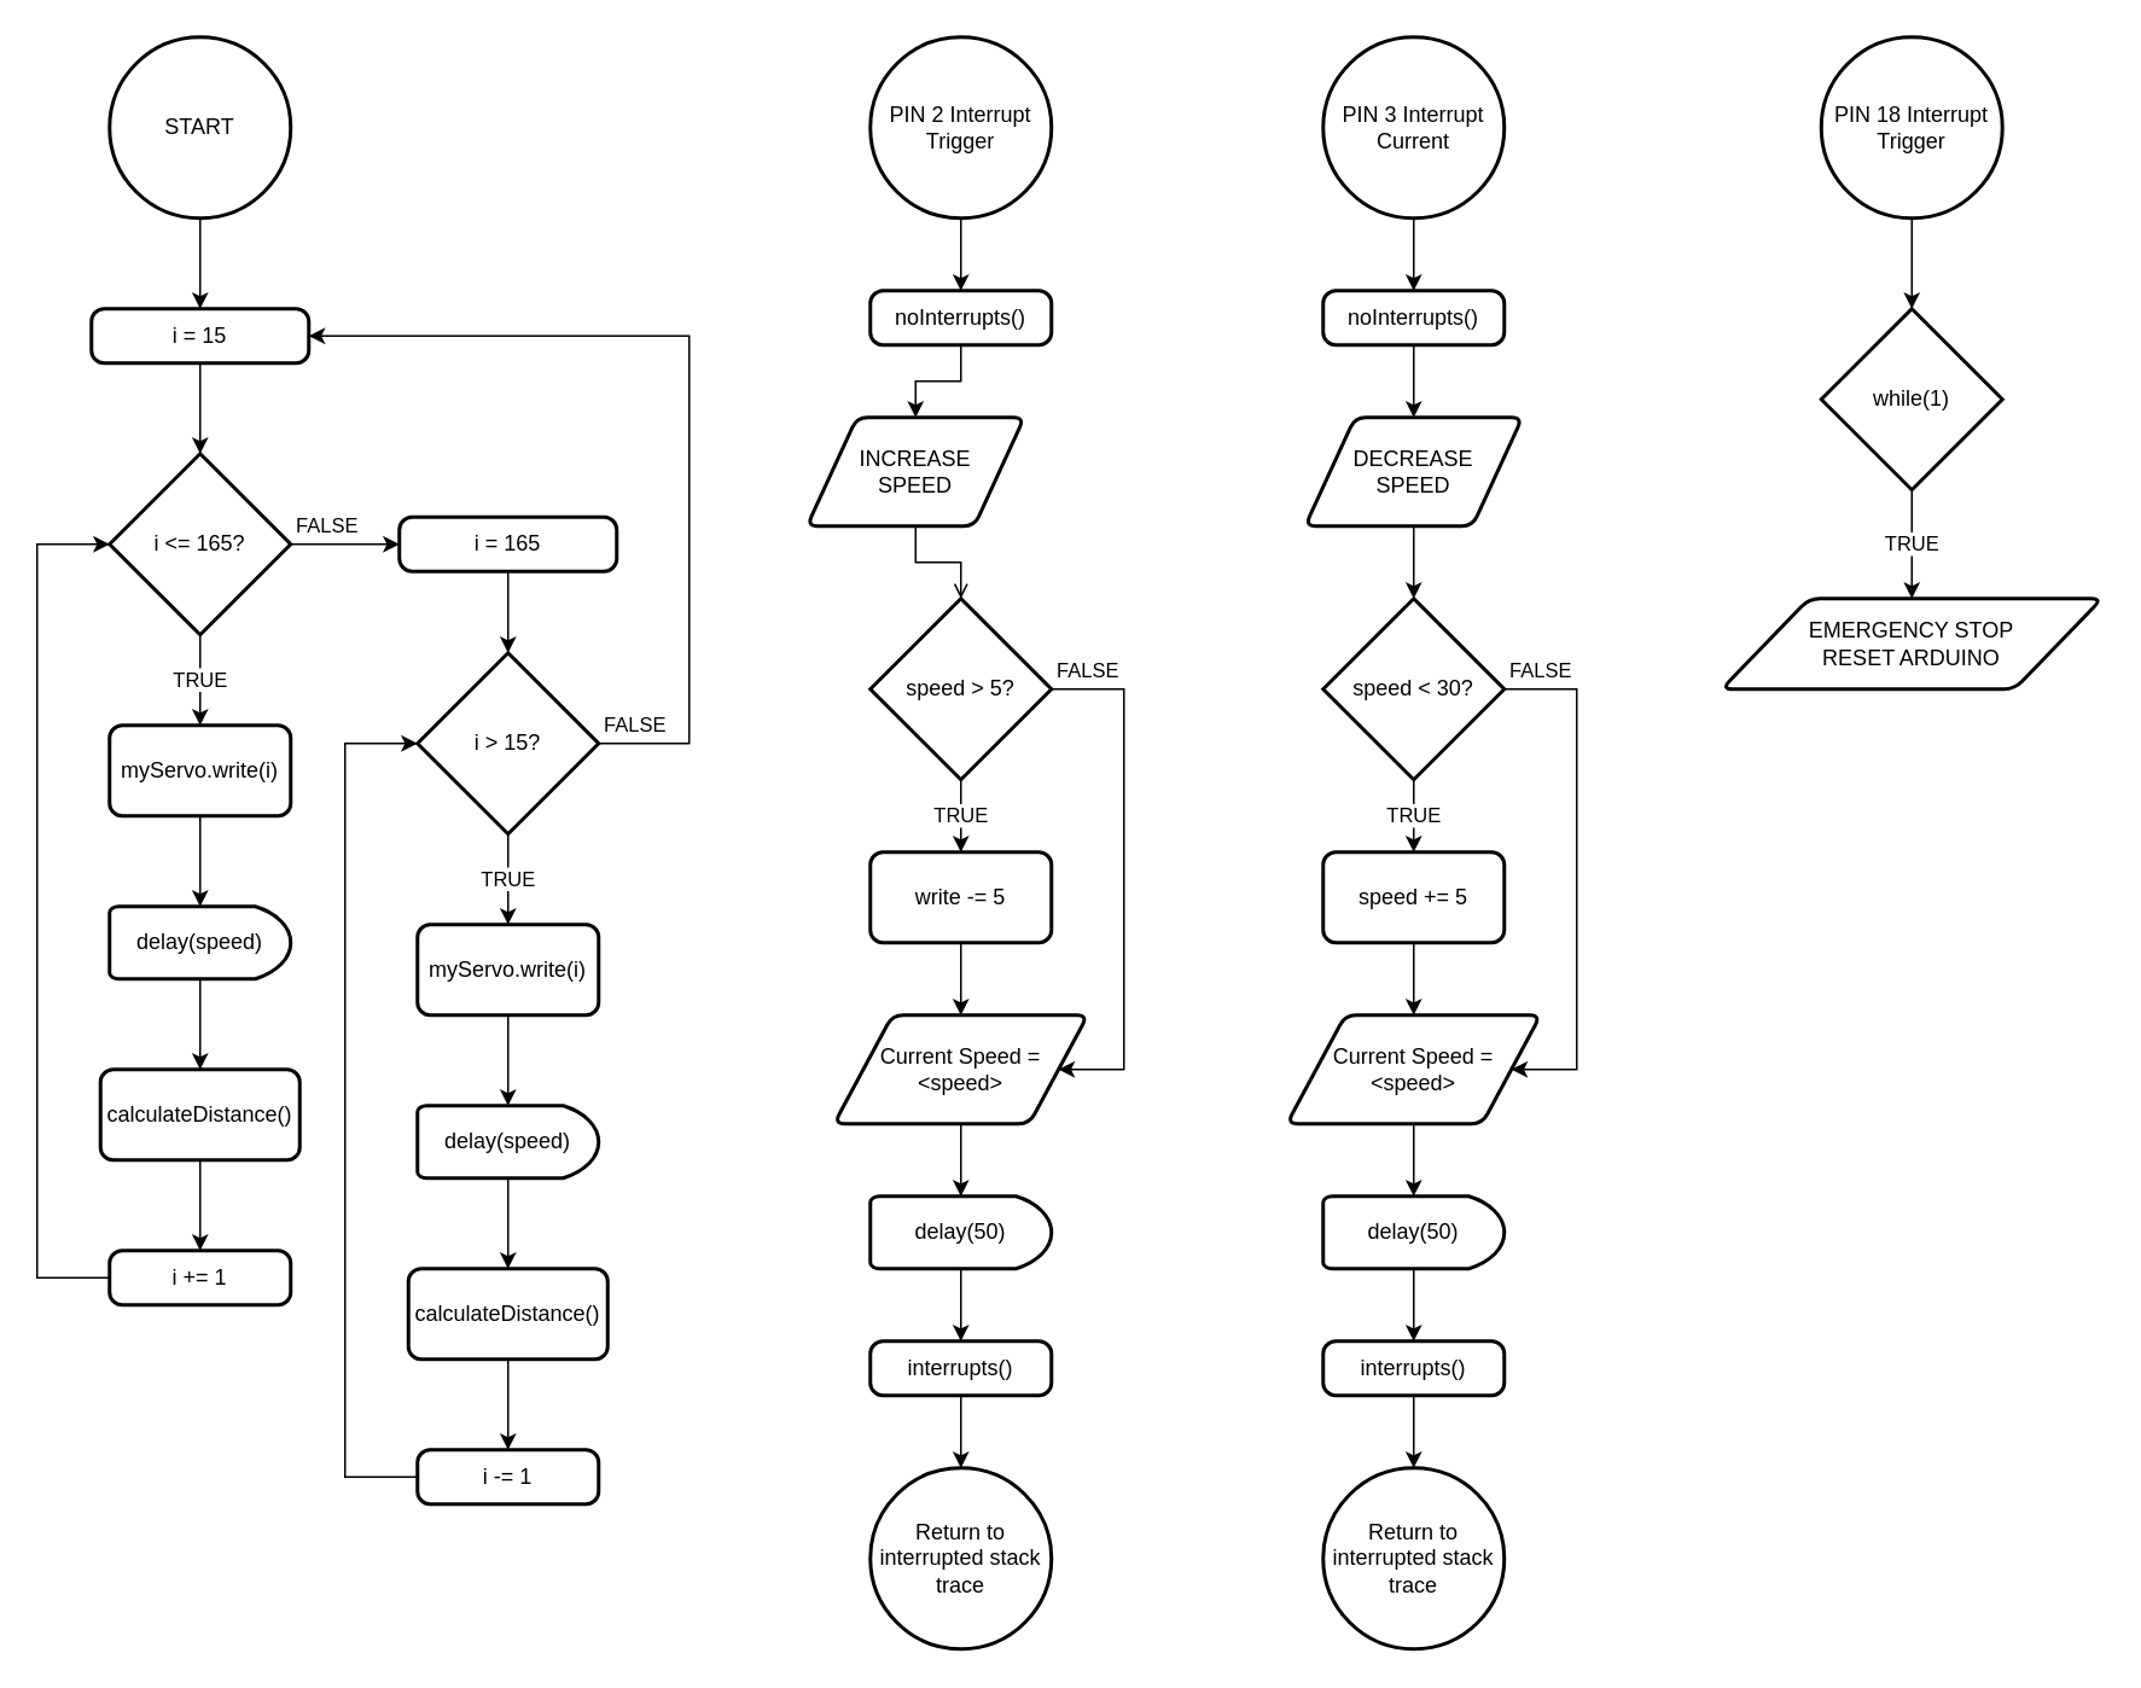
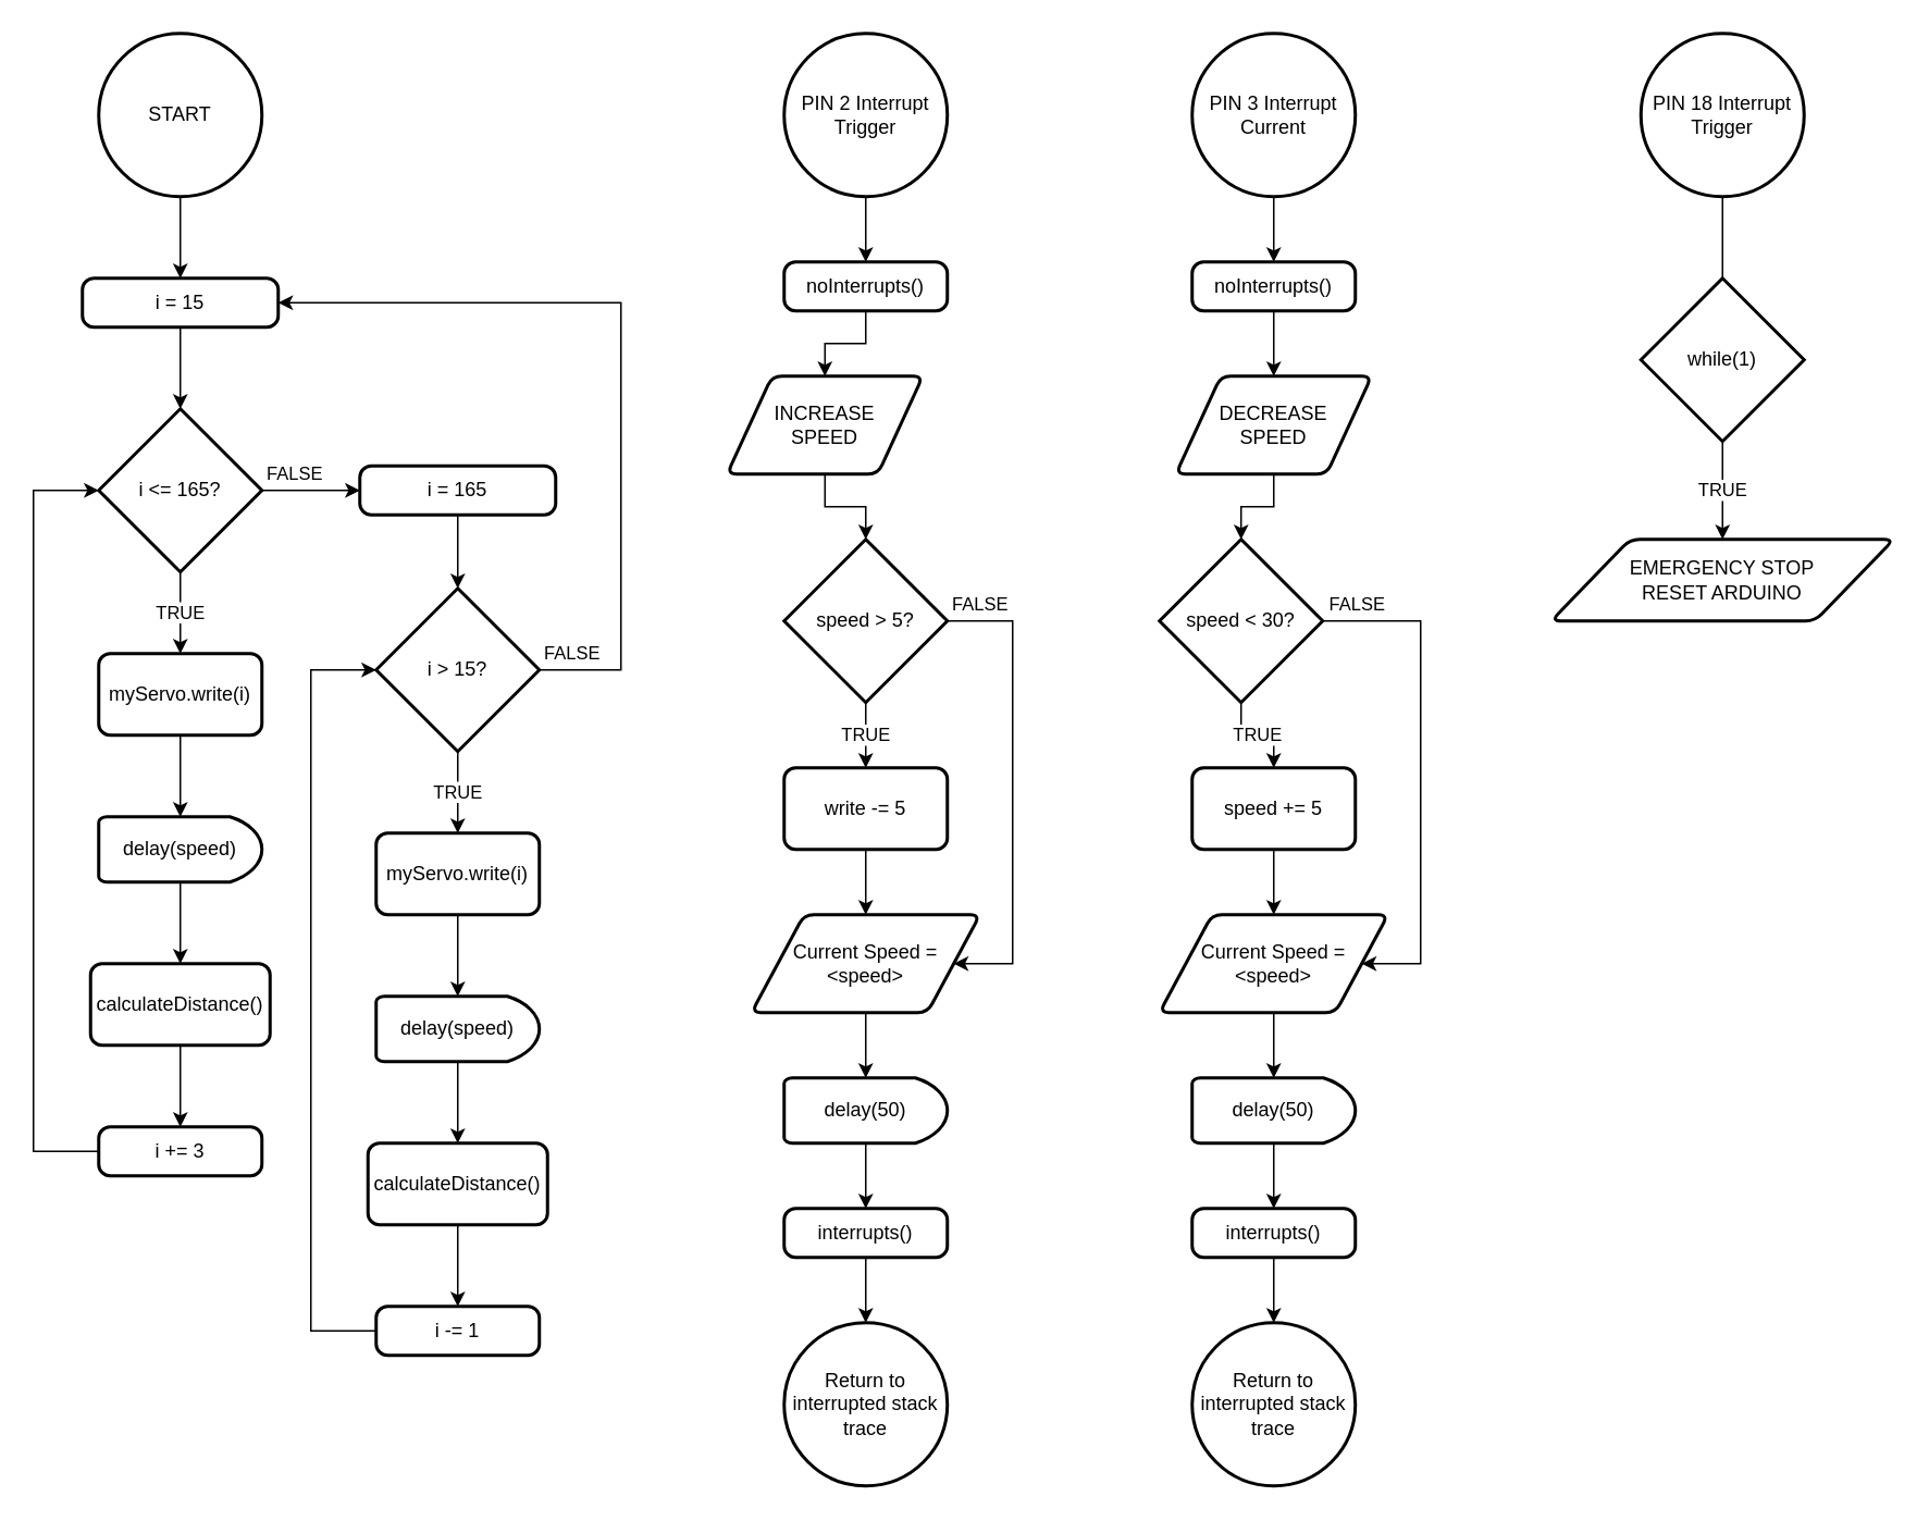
- <mxCell id="66" style="edgeStyle=orthogonalEdgeStyle;rounded=0;orthogonalLoop=1;jettySize=auto;html=1;" edge="1" parent="1" source="67" target="69"><mxGeometry relative="1" as="geometry" /></mxCell>
+ <mxCell id="66" style="edgeStyle=orthogonalEdgeStyle;rounded=0;orthogonalLoop=1;jettySize=auto;html=1;endArrow=none;" edge="1" parent="1" source="67" target="69"><mxGeometry relative="1" as="geometry" /></mxCell>
- <mxCell id="38" style="edgeStyle=orthogonalEdgeStyle;rounded=0;orthogonalLoop=1;jettySize=auto;html=1;entryX=0.5;entryY=0;entryDx=0;entryDy=0;entryPerimeter=0;endArrow=open;" edge="1" parent="1" source="36" target="35"><mxGeometry relative="1" as="geometry" /></mxCell>
+ <mxCell id="38" style="edgeStyle=orthogonalEdgeStyle;rounded=0;orthogonalLoop=1;jettySize=auto;html=1;entryX=0.5;entryY=0;entryDx=0;entryDy=0;entryPerimeter=0;" edge="1" parent="1" source="36" target="35"><mxGeometry relative="1" as="geometry" /></mxCell>
- <mxCell id="54" value="speed &amp;lt; 30?" style="strokeWidth=2;html=1;shape=mxgraph.flowchart.decision;whiteSpace=wrap;" vertex="1" parent="1"><mxGeometry x="730" y="330" width="100" height="100" as="geometry" /></mxCell>
+ <mxCell id="54" value="speed &amp;lt; 30?" style="strokeWidth=2;html=1;shape=mxgraph.flowchart.decision;whiteSpace=wrap;" vertex="1" parent="1"><mxGeometry x="710" y="330" width="100" height="100" as="geometry" /></mxCell>
- <mxCell id="15" value="i += 1" style="rounded=1;whiteSpace=wrap;html=1;absoluteArcSize=1;arcSize=14;strokeWidth=2;" vertex="1" parent="1"><mxGeometry x="60" y="690" width="100" height="30" as="geometry" /></mxCell>
+ <mxCell id="15" value="i += 3" style="rounded=1;whiteSpace=wrap;html=1;absoluteArcSize=1;arcSize=14;strokeWidth=2;" vertex="1" parent="1"><mxGeometry x="60" y="690" width="100" height="30" as="geometry" /></mxCell>
